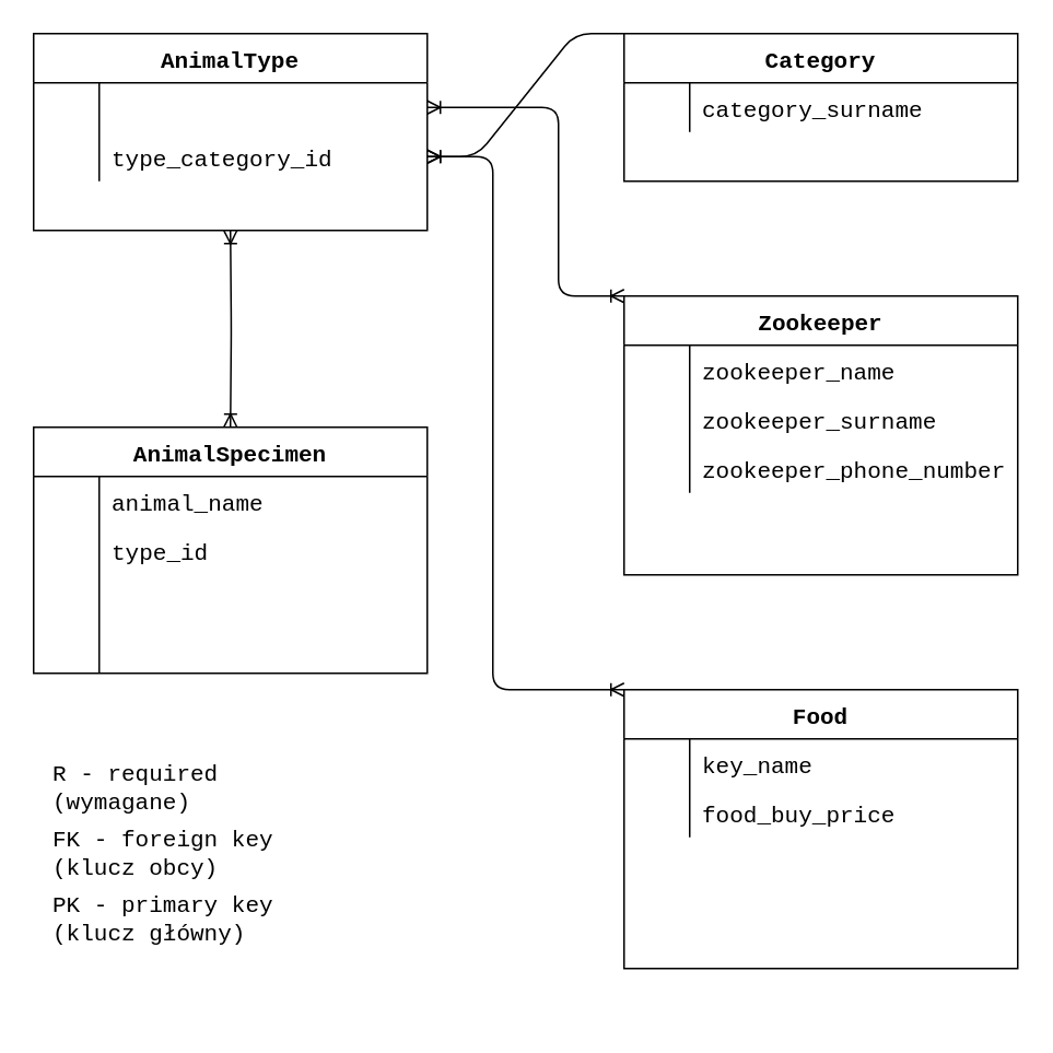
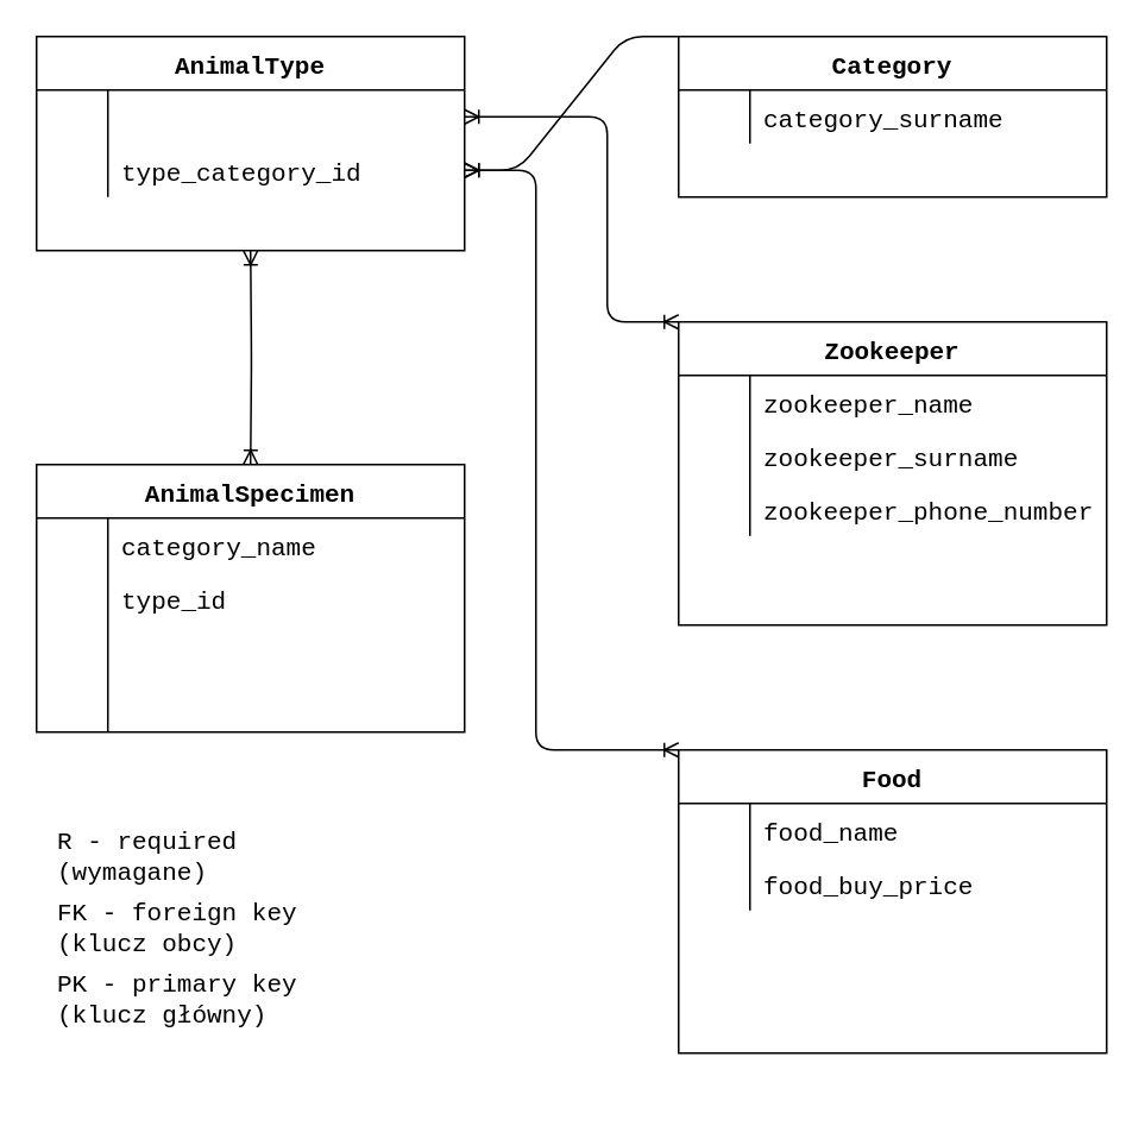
- <mxCell id="43" value="animal_name" style="shape=partialRectangle;connectable=0;fillColor=none;top=0;left=0;bottom=0;right=0;align=left;spacingLeft=6;overflow=hidden;fontFamily=Courier New;fontSize=14;" parent="41" vertex="1"><mxGeometry x="40" width="200" height="30" as="geometry" /></mxCell>
+ <mxCell id="43" value="category_name" style="shape=partialRectangle;connectable=0;fillColor=none;top=0;left=0;bottom=0;right=0;align=left;spacingLeft=6;overflow=hidden;fontFamily=Courier New;fontSize=14;" parent="41" vertex="1"><mxGeometry x="40" width="200" height="30" as="geometry" /></mxCell>
- <mxCell id="20" value="key_name" style="shape=partialRectangle;connectable=0;fillColor=none;top=0;left=0;bottom=0;right=0;align=left;spacingLeft=6;overflow=hidden;fontFamily=Courier New;fontSize=14;" parent="18" vertex="1"><mxGeometry x="40" width="200" height="30" as="geometry" /></mxCell>
+ <mxCell id="20" value="food_name" style="shape=partialRectangle;connectable=0;fillColor=none;top=0;left=0;bottom=0;right=0;align=left;spacingLeft=6;overflow=hidden;fontFamily=Courier New;fontSize=14;" parent="18" vertex="1"><mxGeometry x="40" width="200" height="30" as="geometry" /></mxCell>
